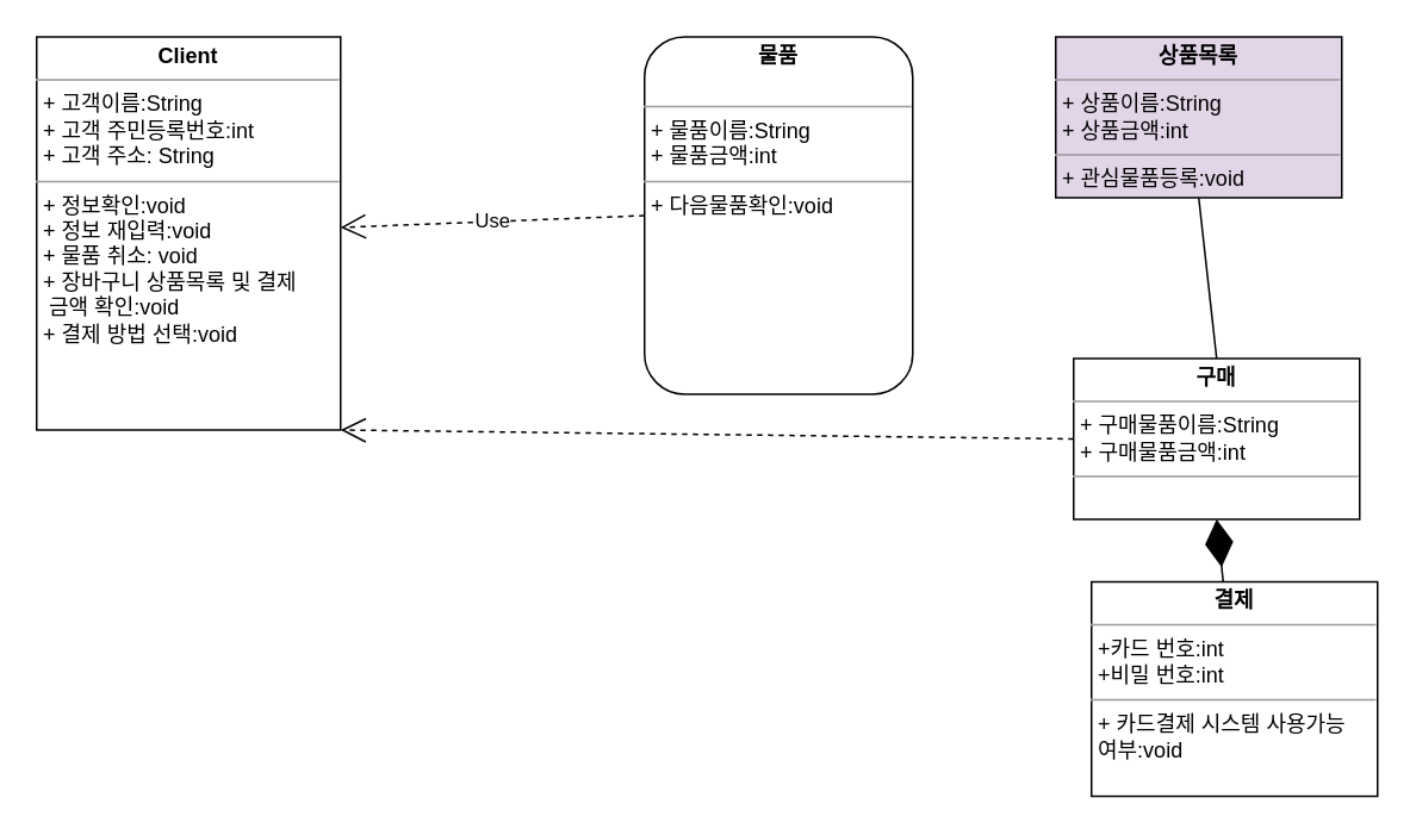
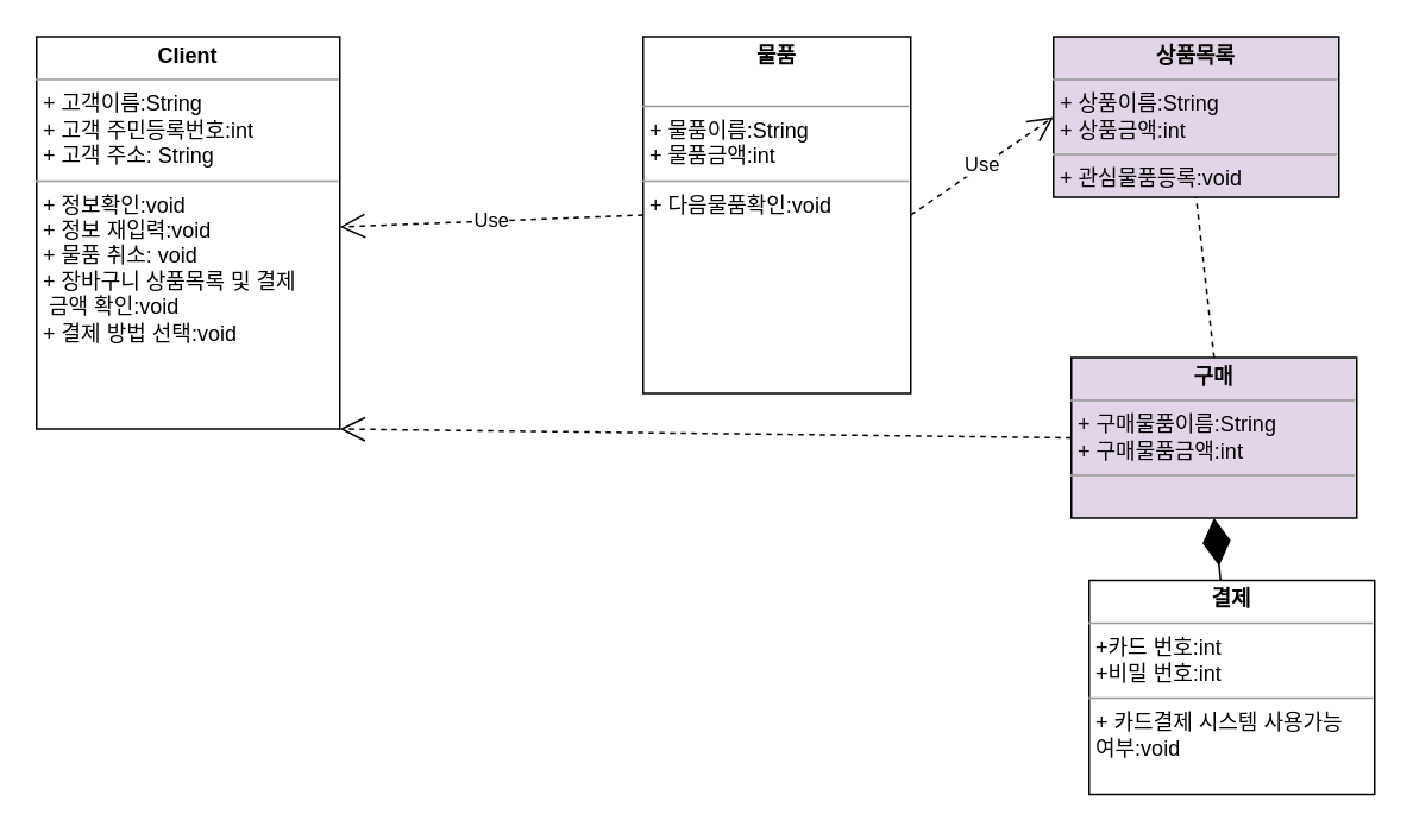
+ <mxCell id="9" value="Use" style="endArrow=open;endSize=12;dashed=1;html=1;rounded=0;entryX=0;entryY=0.5;entryDx=0;entryDy=0;exitX=1;exitY=0.5;exitDx=0;exitDy=0;" edge="1" parent="1" source="2" target="5"><mxGeometry width="160" relative="1" as="geometry"><mxPoint x="360" y="140" as="sourcePoint" /><mxPoint x="520" y="140" as="targetPoint" /></mxGeometry></mxCell>
- <mxCell id="2" value="&lt;p style=&quot;margin:0px;margin-top:4px;text-align:center;&quot;&gt;&lt;b&gt;물품&lt;/b&gt;&lt;/p&gt;&lt;br&gt;&lt;hr size=&quot;1&quot;&gt;&lt;p style=&quot;margin:0px;margin-left:4px;&quot;&gt;+ 물품이름:String&lt;/p&gt;&lt;p style=&quot;margin:0px;margin-left:4px;&quot;&gt;+ 물품금액:int&lt;/p&gt;&lt;hr size=&quot;1&quot;&gt;&lt;p style=&quot;margin:0px;margin-left:4px;&quot;&gt;+ 다음물품확인:void&lt;/p&gt;" style="verticalAlign=top;align=left;overflow=fill;fontSize=12;fontFamily=Helvetica;html=1;rounded=1;" vertex="1" parent="1"><mxGeometry x="360" y="20" width="150" height="200" as="geometry" /></mxCell>
+ <mxCell id="2" value="&lt;p style=&quot;margin:0px;margin-top:4px;text-align:center;&quot;&gt;&lt;b&gt;물품&lt;/b&gt;&lt;/p&gt;&lt;br&gt;&lt;hr size=&quot;1&quot;&gt;&lt;p style=&quot;margin:0px;margin-left:4px;&quot;&gt;+ 물품이름:String&lt;/p&gt;&lt;p style=&quot;margin:0px;margin-left:4px;&quot;&gt;+ 물품금액:int&lt;/p&gt;&lt;hr size=&quot;1&quot;&gt;&lt;p style=&quot;margin:0px;margin-left:4px;&quot;&gt;+ 다음물품확인:void&lt;/p&gt;" style="verticalAlign=top;align=left;overflow=fill;fontSize=12;fontFamily=Helvetica;html=1;" vertex="1" parent="1"><mxGeometry x="360" y="20" width="150" height="200" as="geometry" /></mxCell>
- <mxCell id="11" value="" style="endArrow=none;html=1;rounded=0;entryX=0.5;entryY=1;entryDx=0;entryDy=0;exitX=0.5;exitY=0;exitDx=0;exitDy=0;" edge="1" parent="1" source="3" target="5"><mxGeometry width="50" height="50" relative="1" as="geometry"><mxPoint x="420" y="170" as="sourcePoint" /><mxPoint x="470" y="120" as="targetPoint" /></mxGeometry></mxCell>
+ <mxCell id="11" value="" style="endArrow=none;html=1;rounded=0;entryX=0.5;entryY=1;entryDx=0;entryDy=0;exitX=0.5;exitY=0;exitDx=0;exitDy=0;dashed=1;" edge="1" parent="1" source="3" target="5"><mxGeometry width="50" height="50" relative="1" as="geometry"><mxPoint x="420" y="170" as="sourcePoint" /><mxPoint x="470" y="120" as="targetPoint" /></mxGeometry></mxCell>
- <mxCell id="3" value="&lt;p style=&quot;margin:0px;margin-top:4px;text-align:center;&quot;&gt;&lt;b&gt;구매&lt;/b&gt;&lt;/p&gt;&lt;hr size=&quot;1&quot;&gt;&lt;p style=&quot;margin:0px;margin-left:4px;&quot;&gt;+ 구매물품이름:String&lt;/p&gt;&lt;p style=&quot;margin:0px;margin-left:4px;&quot;&gt;+ 구매물품금액:int&lt;/p&gt;&lt;hr size=&quot;1&quot;&gt;&lt;p style=&quot;margin:0px;margin-left:4px;&quot;&gt;&lt;br&gt;&lt;/p&gt;" style="verticalAlign=top;align=left;overflow=fill;fontSize=12;fontFamily=Helvetica;html=1;" vertex="1" parent="1"><mxGeometry x="600" y="200" width="160" height="90" as="geometry" /></mxCell>
+ <mxCell id="3" value="&lt;p style=&quot;margin:0px;margin-top:4px;text-align:center;&quot;&gt;&lt;b&gt;구매&lt;/b&gt;&lt;/p&gt;&lt;hr size=&quot;1&quot;&gt;&lt;p style=&quot;margin:0px;margin-left:4px;&quot;&gt;+ 구매물품이름:String&lt;/p&gt;&lt;p style=&quot;margin:0px;margin-left:4px;&quot;&gt;+ 구매물품금액:int&lt;/p&gt;&lt;hr size=&quot;1&quot;&gt;&lt;p style=&quot;margin:0px;margin-left:4px;&quot;&gt;&lt;br&gt;&lt;/p&gt;" style="verticalAlign=top;align=left;overflow=fill;fontSize=12;fontFamily=Helvetica;html=1;fillColor=#e1d5e7;" vertex="1" parent="1"><mxGeometry x="600" y="200" width="160" height="90" as="geometry" /></mxCell>
